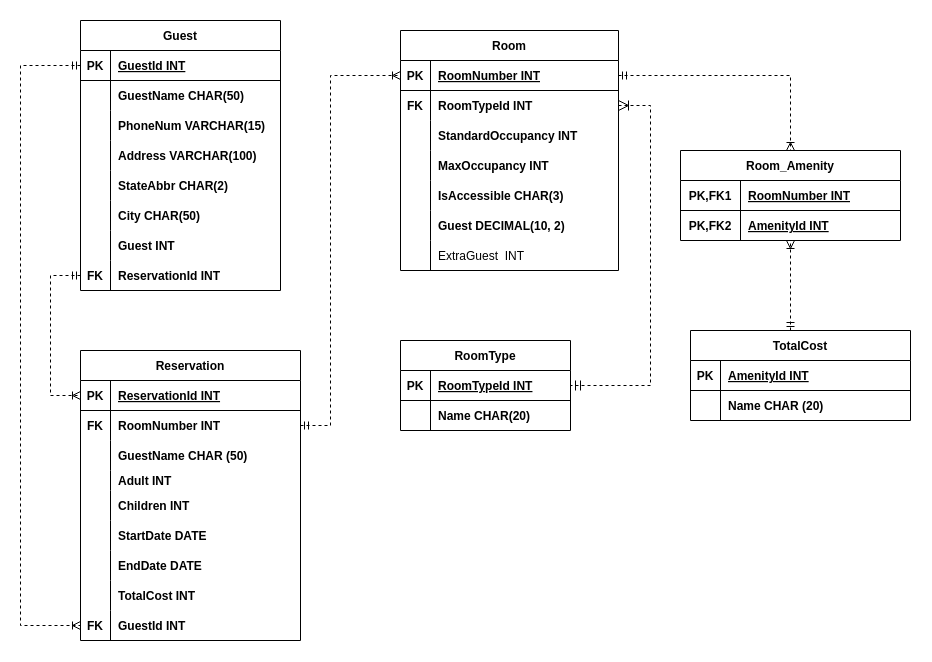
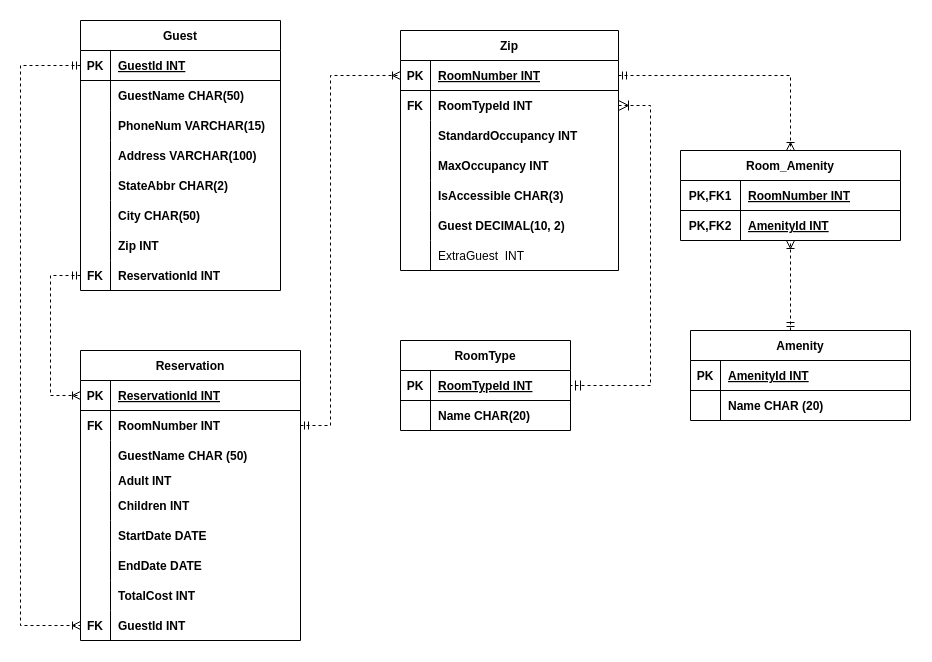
- <mxCell id="2" value="Room" style="shape=table;startSize=30;container=1;collapsible=1;childLayout=tableLayout;fixedRows=1;rowLines=0;fontStyle=1;align=center;resizeLast=1;" parent="1" vertex="1"><mxGeometry x="400" y="30" width="218" height="240" as="geometry" /></mxCell>
+ <mxCell id="2" value="Zip" style="shape=table;startSize=30;container=1;collapsible=1;childLayout=tableLayout;fixedRows=1;rowLines=0;fontStyle=1;align=center;resizeLast=1;" parent="1" vertex="1"><mxGeometry x="400" y="30" width="218" height="240" as="geometry" /></mxCell>
- <mxCell id="73" value="Guest INT" style="shape=partialRectangle;connectable=0;fillColor=none;top=0;left=0;bottom=0;right=0;align=left;spacingLeft=6;overflow=hidden;fontSize=12;fontStyle=1" parent="71" vertex="1"><mxGeometry x="30" width="170" height="30" as="geometry"><mxRectangle width="170" height="30" as="alternateBounds" /></mxGeometry></mxCell>
+ <mxCell id="73" value="Zip INT" style="shape=partialRectangle;connectable=0;fillColor=none;top=0;left=0;bottom=0;right=0;align=left;spacingLeft=6;overflow=hidden;fontSize=12;fontStyle=1" parent="71" vertex="1"><mxGeometry x="30" width="170" height="30" as="geometry"><mxRectangle width="170" height="30" as="alternateBounds" /></mxGeometry></mxCell>
- <mxCell id="94" value="TotalCost" style="shape=table;startSize=30;container=1;collapsible=1;childLayout=tableLayout;fixedRows=1;rowLines=0;fontStyle=1;align=center;resizeLast=1;" parent="1" vertex="1"><mxGeometry x="690" y="330" width="220" height="90" as="geometry" /></mxCell>
+ <mxCell id="94" value="Amenity" style="shape=table;startSize=30;container=1;collapsible=1;childLayout=tableLayout;fixedRows=1;rowLines=0;fontStyle=1;align=center;resizeLast=1;" parent="1" vertex="1"><mxGeometry x="690" y="330" width="220" height="90" as="geometry" /></mxCell>
